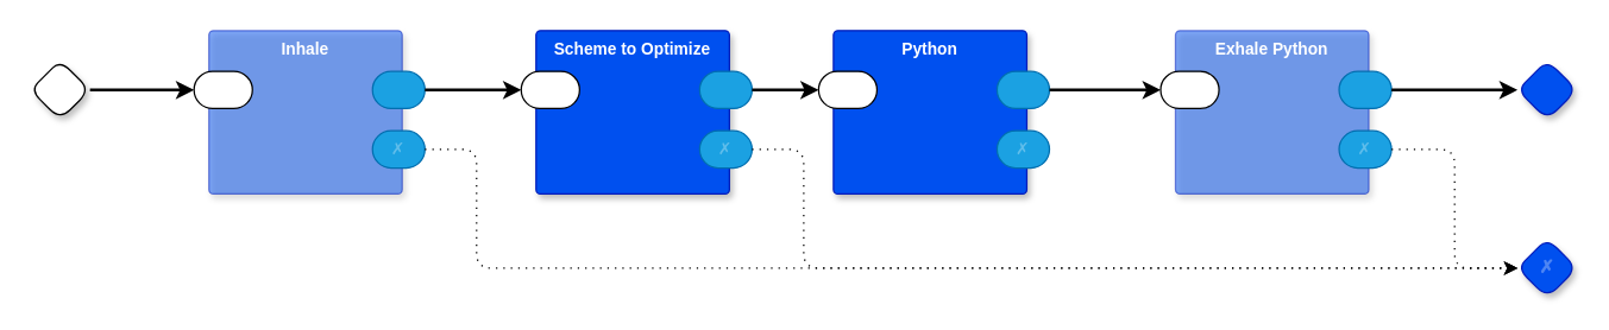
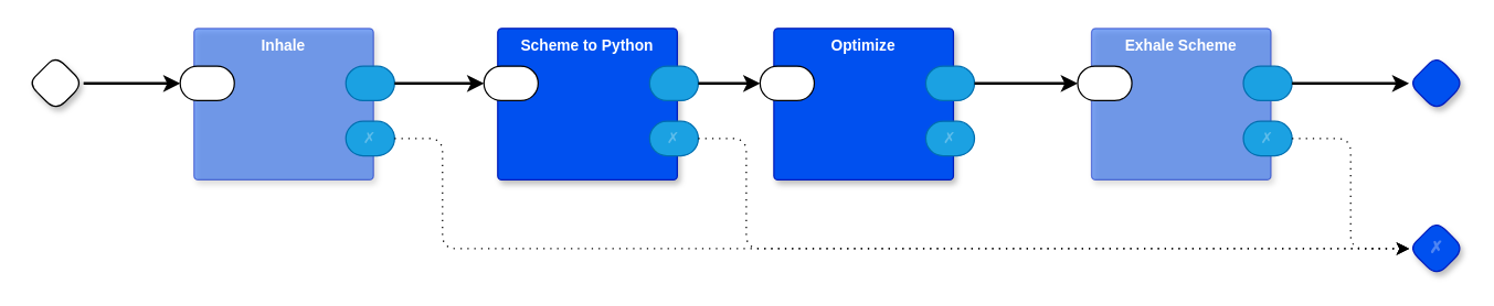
- <mxCell id="11" value="Scheme to Optimize" style="rounded=1;whiteSpace=wrap;sketch=0;container=1;recursiveResize=0;verticalAlign=top;arcSize=6;fontStyle=1;autosize=0;points=[];absoluteArcSize=1;shadow=1;strokeColor=#001DBC;fillColor=#0050ef;fontColor=#ffffff;fontFamily=Helvetica;fontSize=11;labelBackgroundColor=none;" parent="1" vertex="1"><mxGeometry x="360" y="20" width="130" height="110" as="geometry"><mxRectangle x="-98" y="-1230" width="99" height="26" as="alternateBounds" /></mxGeometry></mxCell>
+ <mxCell id="11" value="Scheme to Python" style="rounded=1;whiteSpace=wrap;sketch=0;container=1;recursiveResize=0;verticalAlign=top;arcSize=6;fontStyle=1;autosize=0;points=[];absoluteArcSize=1;shadow=1;strokeColor=#001DBC;fillColor=#0050ef;fontColor=#ffffff;fontFamily=Helvetica;fontSize=11;labelBackgroundColor=none;" parent="1" vertex="1"><mxGeometry x="360" y="20" width="130" height="110" as="geometry"><mxRectangle x="-98" y="-1230" width="99" height="26" as="alternateBounds" /></mxGeometry></mxCell>
- <mxCell id="23" value="Python" style="rounded=1;whiteSpace=wrap;sketch=0;container=1;recursiveResize=0;verticalAlign=top;arcSize=6;fontStyle=1;autosize=0;points=[];absoluteArcSize=1;shadow=1;strokeColor=#001DBC;fillColor=#0050ef;fontColor=#ffffff;fontFamily=Helvetica;fontSize=11;labelBackgroundColor=none;" parent="1" vertex="1"><mxGeometry x="560" y="20" width="130" height="110" as="geometry"><mxRectangle x="-98" y="-1230" width="99" height="26" as="alternateBounds" /></mxGeometry></mxCell>
+ <mxCell id="23" value="Optimize" style="rounded=1;whiteSpace=wrap;sketch=0;container=1;recursiveResize=0;verticalAlign=top;arcSize=6;fontStyle=1;autosize=0;points=[];absoluteArcSize=1;shadow=1;strokeColor=#001DBC;fillColor=#0050ef;fontColor=#ffffff;fontFamily=Helvetica;fontSize=11;labelBackgroundColor=none;" parent="1" vertex="1"><mxGeometry x="560" y="20" width="130" height="110" as="geometry"><mxRectangle x="-98" y="-1230" width="99" height="26" as="alternateBounds" /></mxGeometry></mxCell>
- <mxCell id="17" value="Exhale Python" style="rounded=1;whiteSpace=wrap;sketch=0;container=1;recursiveResize=0;verticalAlign=top;arcSize=6;fontStyle=1;autosize=0;points=[];absoluteArcSize=1;shadow=1;strokeColor=#001DBC;fillColor=#0050ef;fontColor=#ffffff;fontFamily=Helvetica;fontSize=11;labelBackgroundColor=none;opacity=50;" parent="1" vertex="1"><mxGeometry x="790" y="20" width="130" height="110" as="geometry"><mxRectangle x="-98" y="-1230" width="99" height="26" as="alternateBounds" /></mxGeometry></mxCell>
+ <mxCell id="17" value="Exhale Scheme" style="rounded=1;whiteSpace=wrap;sketch=0;container=1;recursiveResize=0;verticalAlign=top;arcSize=6;fontStyle=1;autosize=0;points=[];absoluteArcSize=1;shadow=1;strokeColor=#001DBC;fillColor=#0050ef;fontColor=#ffffff;fontFamily=Helvetica;fontSize=11;labelBackgroundColor=none;opacity=50;" parent="1" vertex="1"><mxGeometry x="790" y="20" width="130" height="110" as="geometry"><mxRectangle x="-98" y="-1230" width="99" height="26" as="alternateBounds" /></mxGeometry></mxCell>
